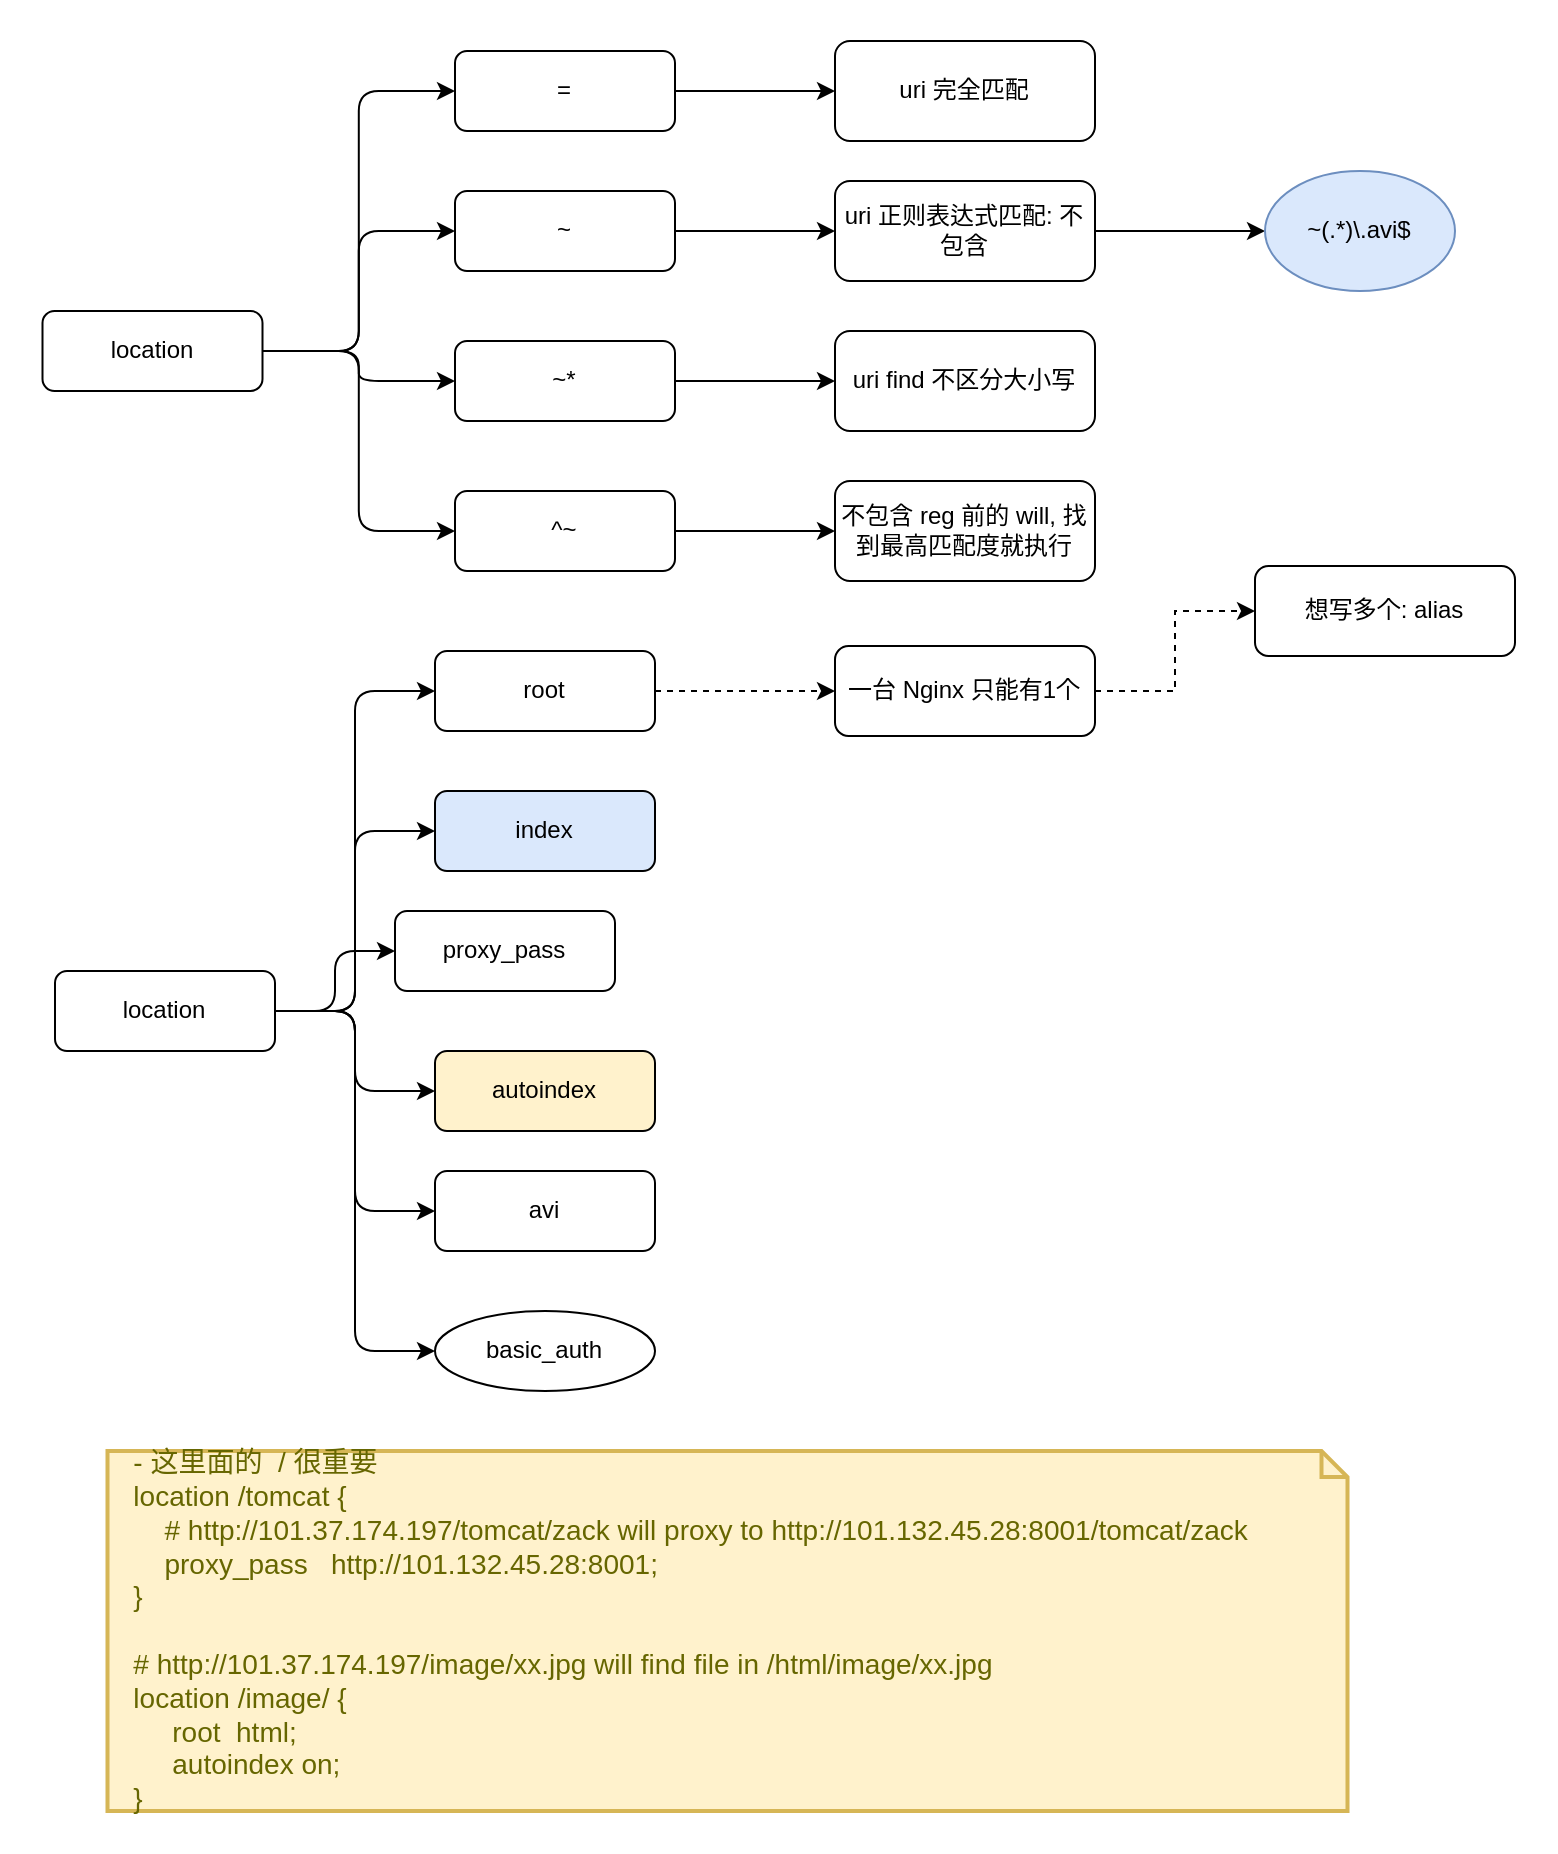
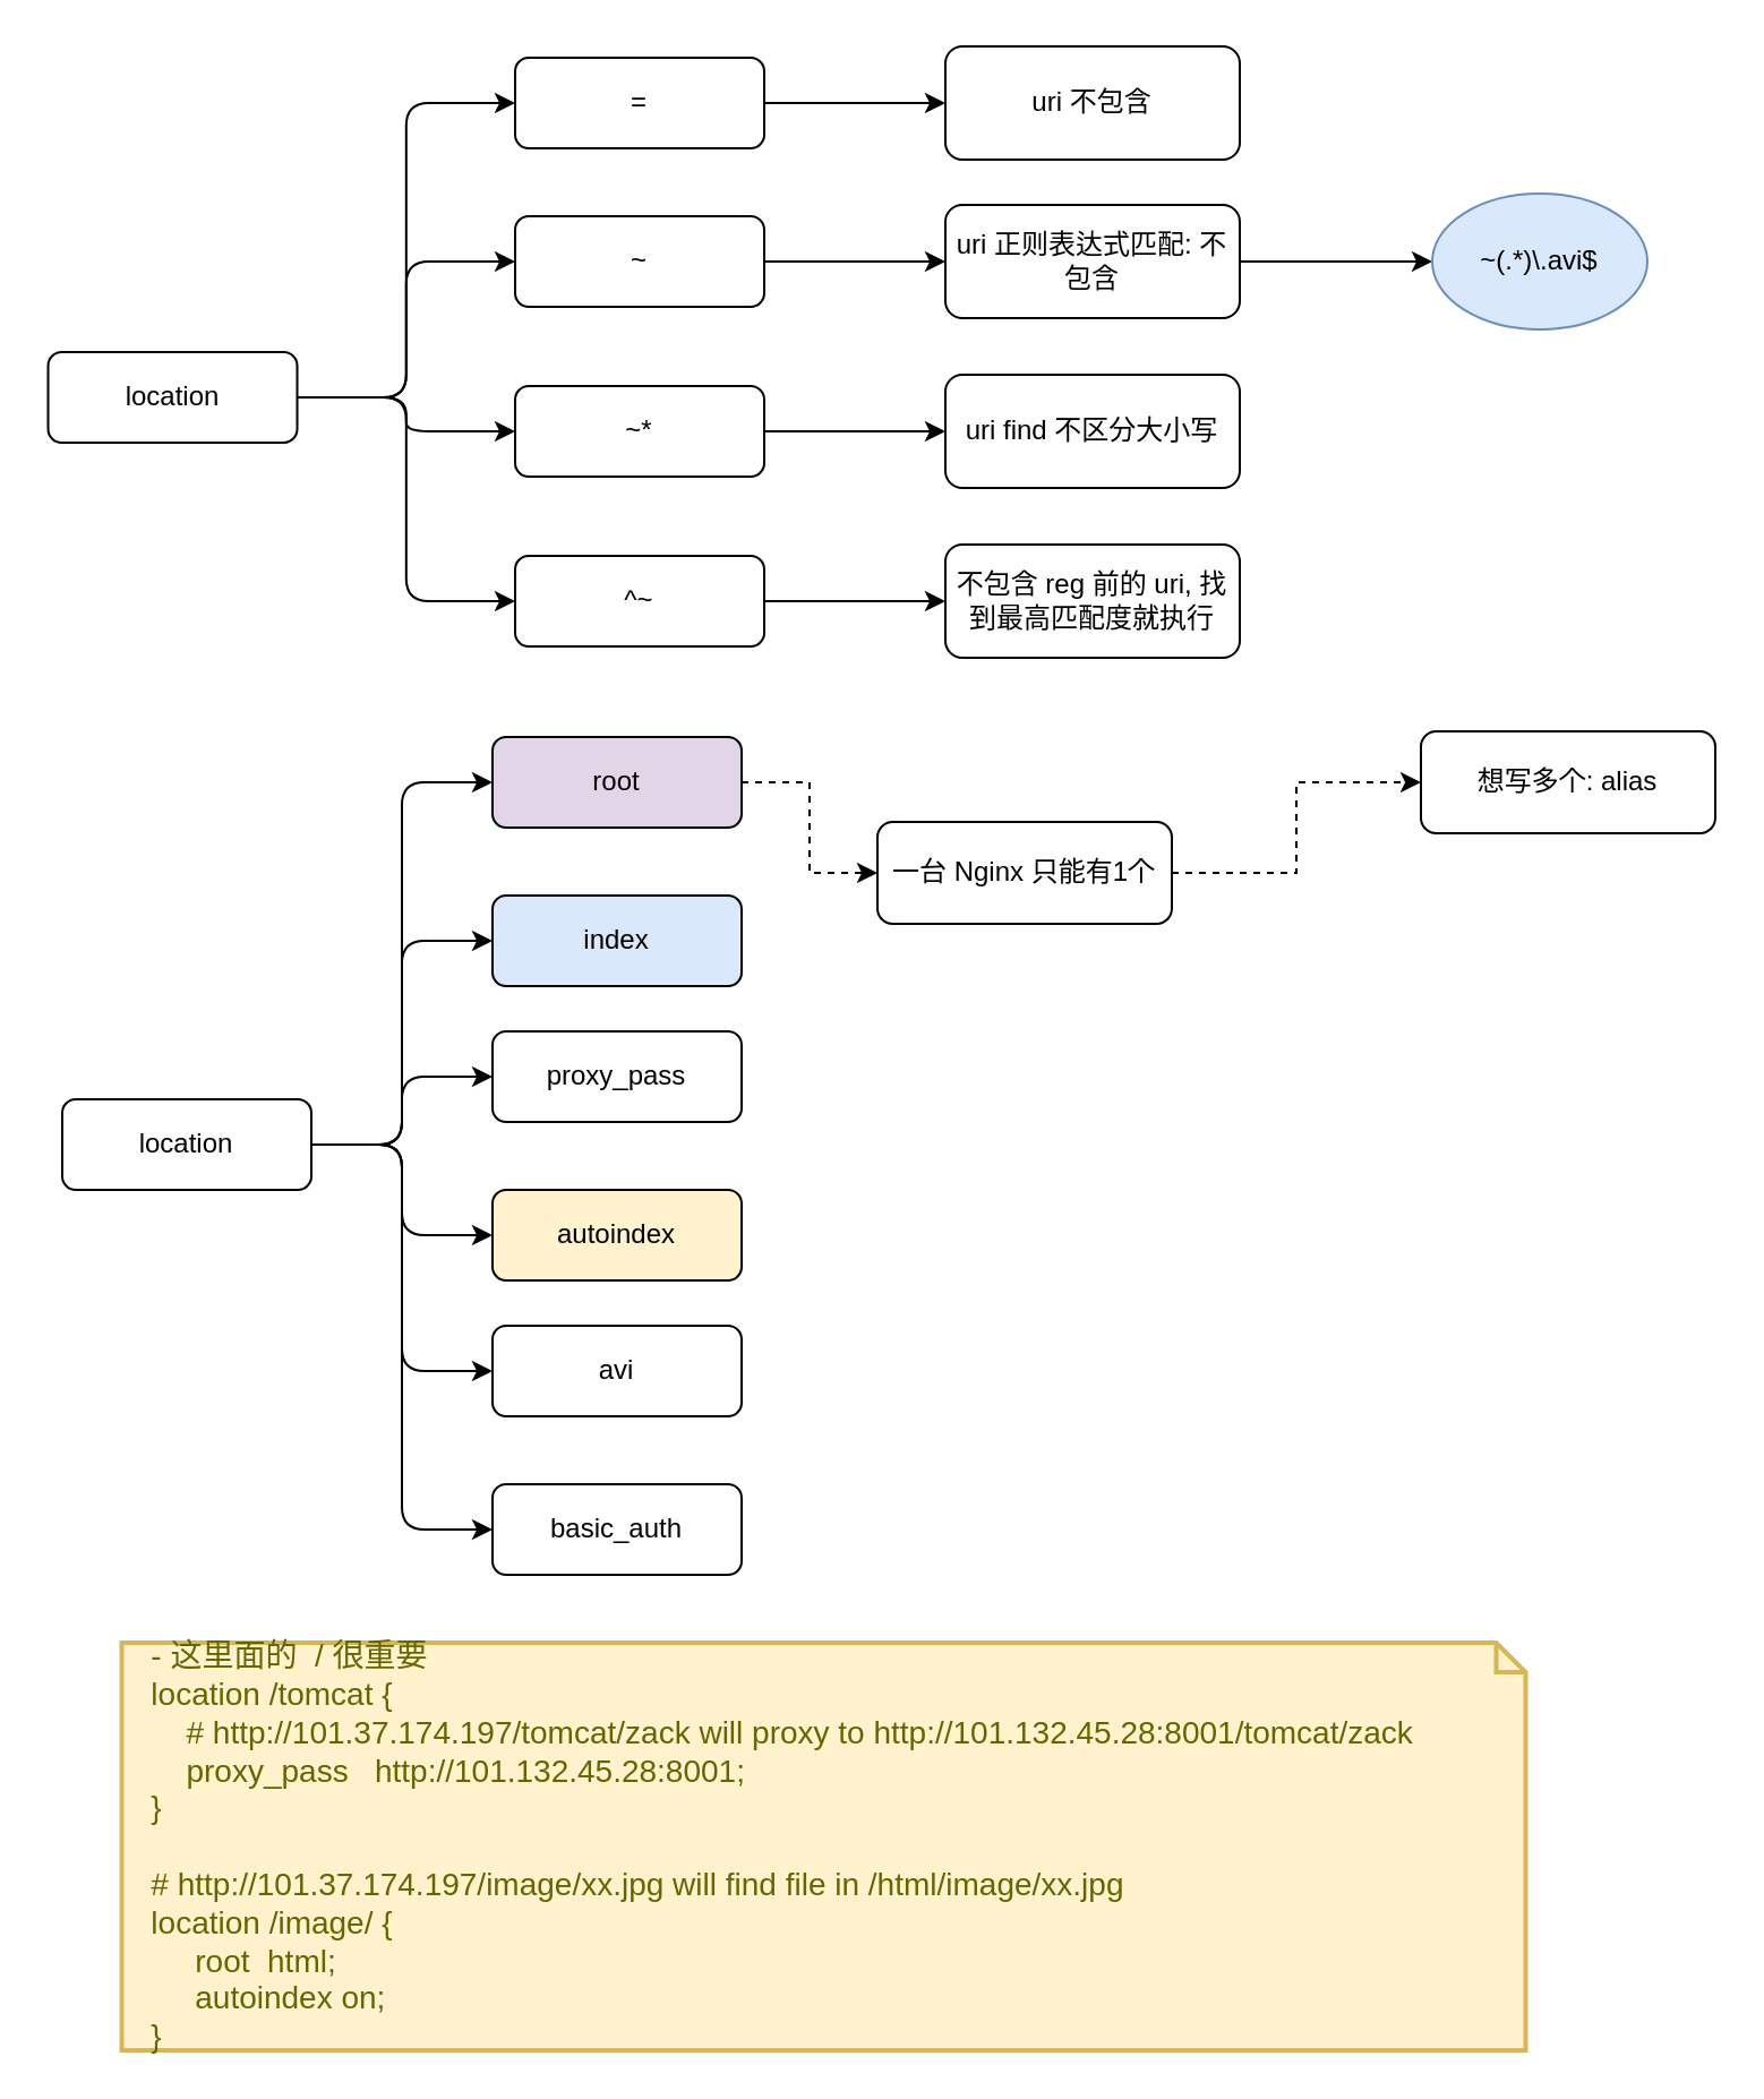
- <mxCell id="15" value="uri 完全匹配" style="rounded=1;whiteSpace=wrap;html=1;" parent="1" vertex="1"><mxGeometry x="417" y="20" width="130" height="50" as="geometry" /></mxCell>
+ <mxCell id="15" value="uri 不包含" style="rounded=1;whiteSpace=wrap;html=1;" parent="1" vertex="1"><mxGeometry x="417" y="20" width="130" height="50" as="geometry" /></mxCell>
- <mxCell id="19" value="不包含 reg 前的 will, 找到最高匹配度就执行" style="rounded=1;whiteSpace=wrap;html=1;" parent="1" vertex="1"><mxGeometry x="417" y="240" width="130" height="50" as="geometry" /></mxCell>
+ <mxCell id="19" value="不包含 reg 前的 uri, 找到最高匹配度就执行" style="rounded=1;whiteSpace=wrap;html=1;" parent="1" vertex="1"><mxGeometry x="417" y="240" width="130" height="50" as="geometry" /></mxCell>
- <mxCell id="38" value="想写多个: alias" style="rounded=1;whiteSpace=wrap;html=1;" vertex="1" parent="1"><mxGeometry x="627" y="282.5" width="130" height="45" as="geometry" /></mxCell>
+ <mxCell id="38" value="想写多个: alias" style="rounded=1;whiteSpace=wrap;html=1;" vertex="1" parent="1"><mxGeometry x="627" y="322.5" width="130" height="45" as="geometry" /></mxCell>
- <mxCell id="29" value="root" style="rounded=1;whiteSpace=wrap;html=1;" parent="1" vertex="1"><mxGeometry x="217" y="325" width="110" height="40" as="geometry" /></mxCell>
+ <mxCell id="29" value="root" style="rounded=1;whiteSpace=wrap;html=1;fillColor=#e1d5e7;" parent="1" vertex="1"><mxGeometry x="217" y="325" width="110" height="40" as="geometry" /></mxCell>
- <mxCell id="37" value="一台 Nginx 只能有1个" style="rounded=1;whiteSpace=wrap;html=1;" vertex="1" parent="1"><mxGeometry x="417" y="322.5" width="130" height="45" as="geometry" /></mxCell>
+ <mxCell id="37" value="一台 Nginx 只能有1个" style="rounded=1;whiteSpace=wrap;html=1;" vertex="1" parent="1"><mxGeometry x="387" y="362.5" width="130" height="45" as="geometry" /></mxCell>
- <mxCell id="31" value="proxy_pass" style="rounded=1;whiteSpace=wrap;html=1;" parent="1" vertex="1"><mxGeometry x="197" y="455" width="110" height="40" as="geometry" /></mxCell>
+ <mxCell id="31" value="proxy_pass" style="rounded=1;whiteSpace=wrap;html=1;" parent="1" vertex="1"><mxGeometry x="217" y="455" width="110" height="40" as="geometry" /></mxCell>
- <mxCell id="34" value="basic_auth" style="ellipse;whiteSpace=wrap;html=1;" parent="1" vertex="1"><mxGeometry x="217" y="655" width="110" height="40" as="geometry" /></mxCell>
+ <mxCell id="34" value="basic_auth" style="rounded=1;whiteSpace=wrap;html=1;" parent="1" vertex="1"><mxGeometry x="217" y="655" width="110" height="40" as="geometry" /></mxCell>
